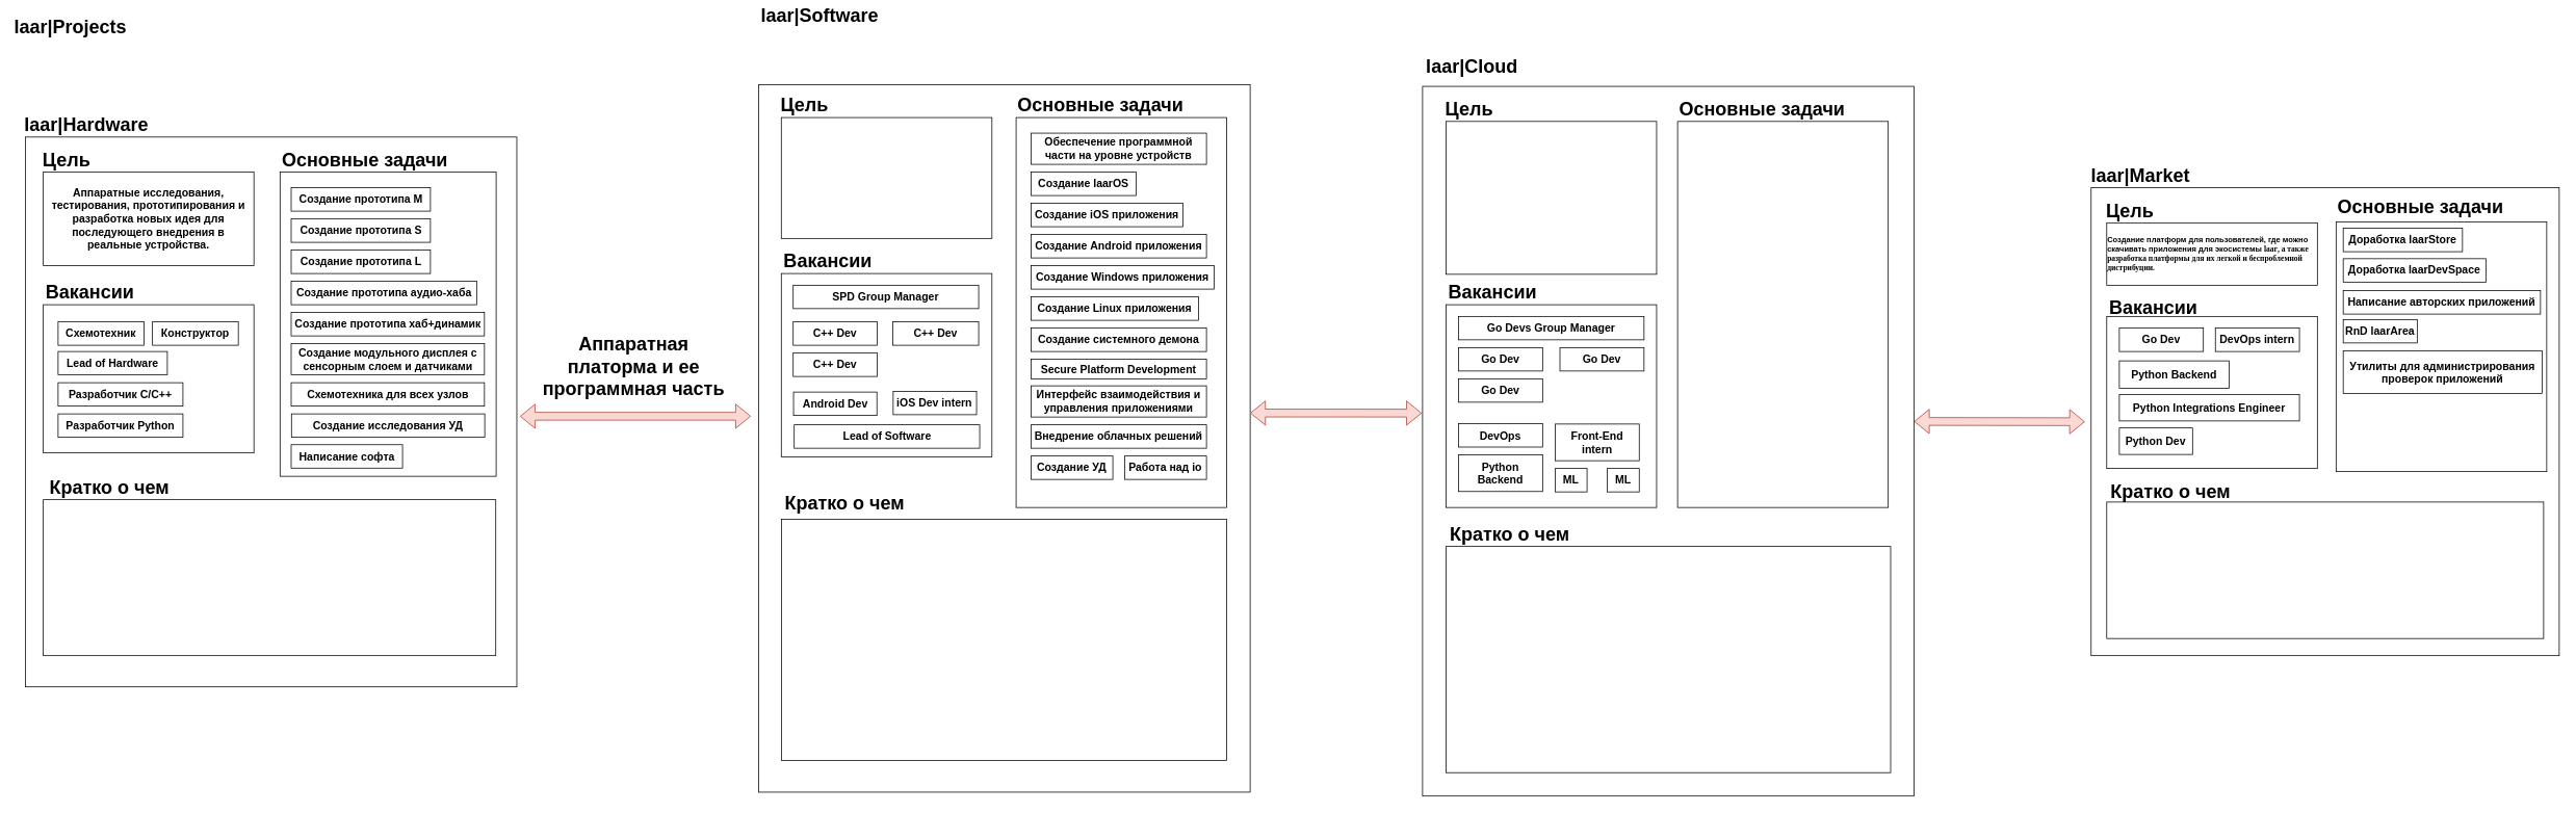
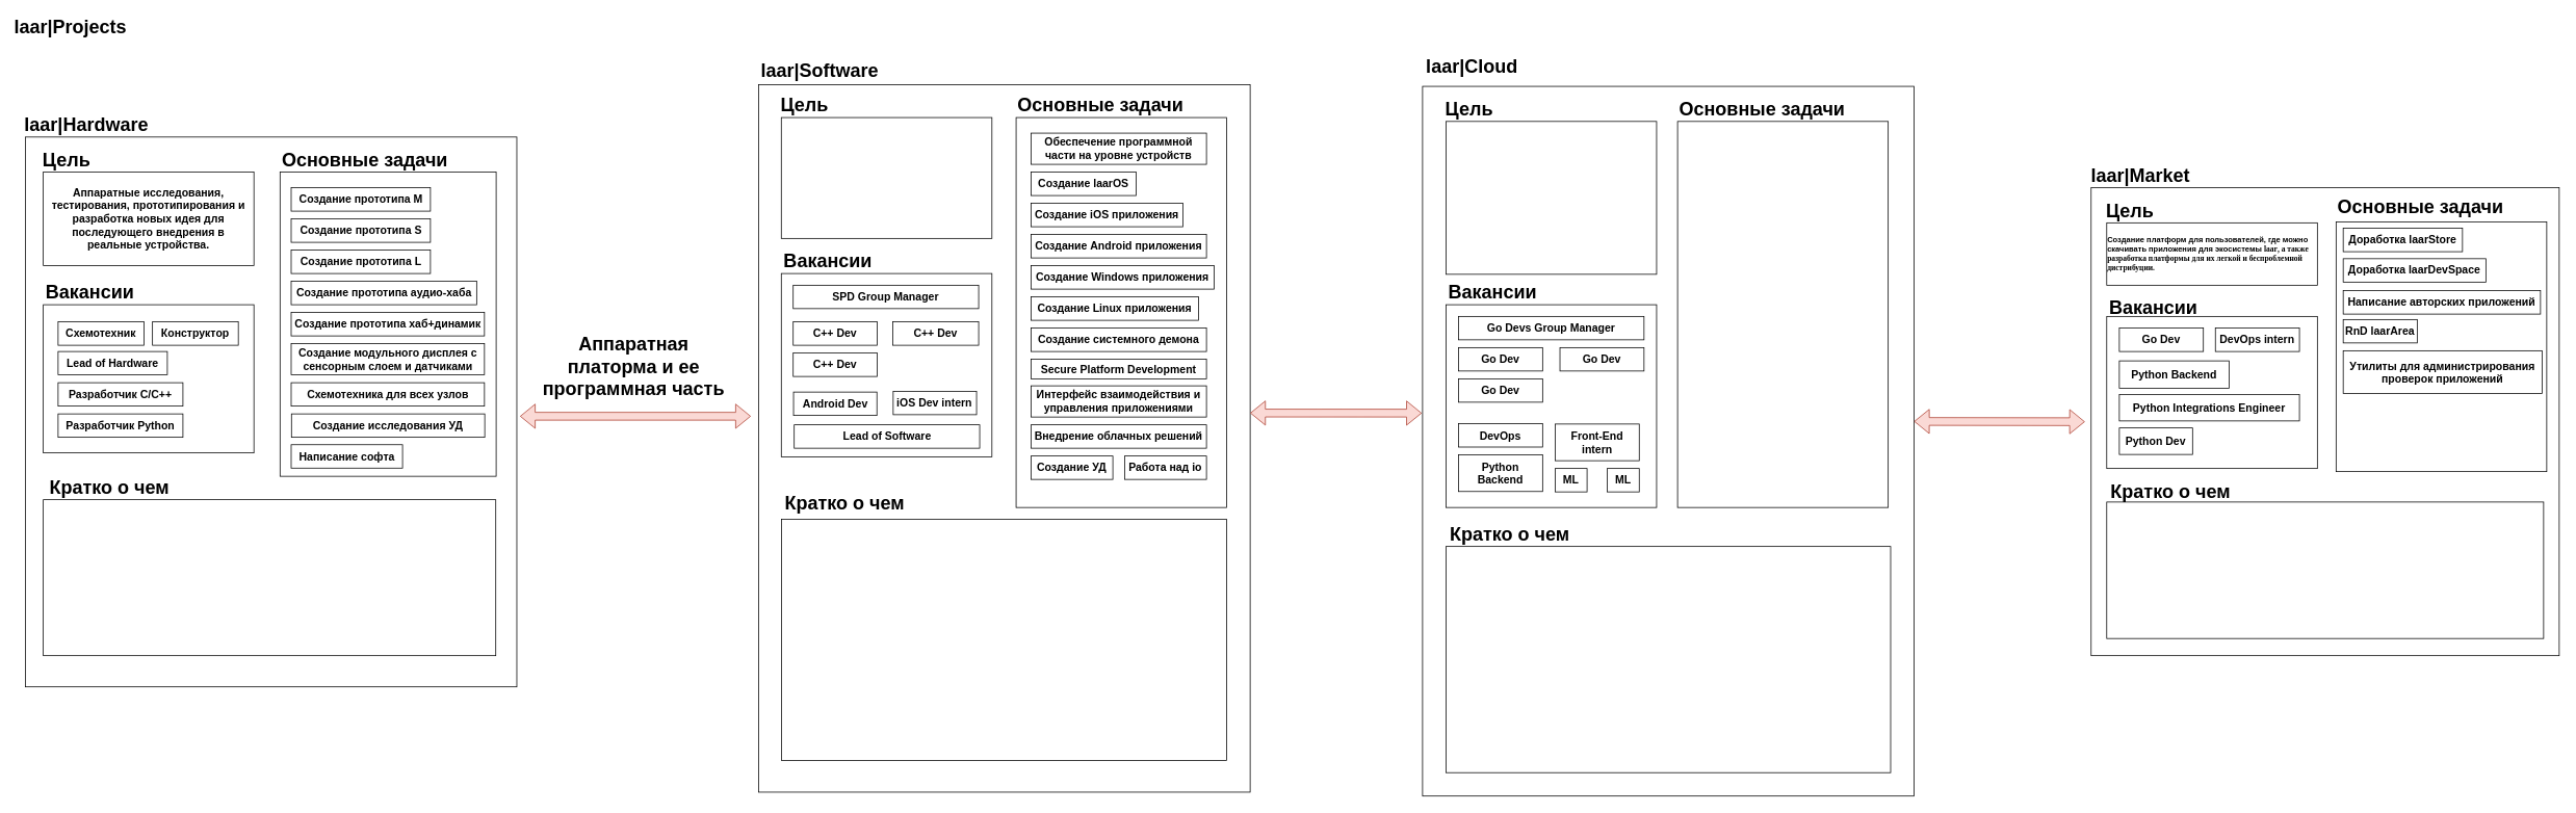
- <mxCell id="24" value="&lt;font style=&quot;font-size: 24px;&quot;&gt;&lt;b&gt;laar|Software&lt;/b&gt;&lt;/font&gt;" style="text;html=1;strokeColor=none;fillColor=none;align=center;verticalAlign=middle;whiteSpace=wrap;rounded=0;" parent="1" vertex="1"><mxGeometry x="972" y="5" width="157" height="30" as="geometry" /></mxCell>
+ <mxCell id="24" value="&lt;font style=&quot;font-size: 24px;&quot;&gt;&lt;b&gt;laar|Software&lt;/b&gt;&lt;/font&gt;" style="text;html=1;strokeColor=none;fillColor=none;align=center;verticalAlign=middle;whiteSpace=wrap;rounded=0;" parent="1" vertex="1"><mxGeometry x="972" y="75" width="157" height="30" as="geometry" /></mxCell>
